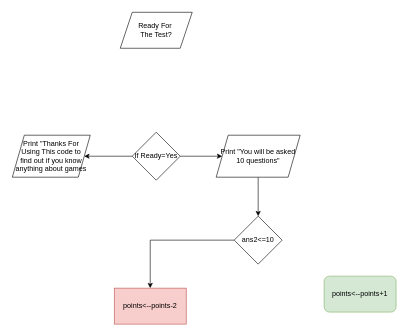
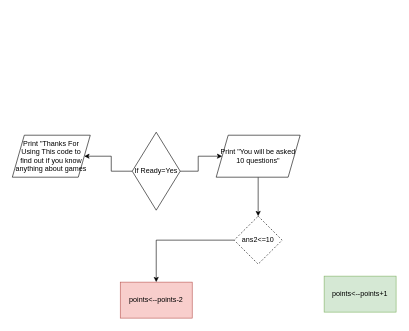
- <mxCell id="2" value="Ready For&amp;nbsp;&lt;br&gt;The Test?" style="shape=parallelogram;perimeter=parallelogramPerimeter;whiteSpace=wrap;html=1;fixedSize=1;" parent="1" vertex="1"><mxGeometry x="200" y="20" width="120" height="60" as="geometry" /></mxCell>
- <mxCell id="11" value="If Ready=Yes" style="rhombus;whiteSpace=wrap;html=1;" vertex="1" parent="1"><mxGeometry x="220" y="220" width="80" height="80" as="geometry" /></mxCell>
+ <mxCell id="11" value="If Ready=Yes" style="rhombus;whiteSpace=wrap;html=1;" vertex="1" parent="1"><mxGeometry x="220" y="220" width="80" height="130" as="geometry" /></mxCell>
- <mxCell id="6" value="ans2&amp;lt;=10" style="rhombus;whiteSpace=wrap;html=1;" vertex="1" parent="1"><mxGeometry x="390" y="360" width="80" height="80" as="geometry" /></mxCell>
+ <mxCell id="6" value="ans2&amp;lt;=10" style="rhombus;whiteSpace=wrap;html=1;dashed=1;" vertex="1" parent="1"><mxGeometry x="390" y="360" width="80" height="80" as="geometry" /></mxCell>
- <mxCell id="7" value="points&amp;lt;--points+1" style="whiteSpace=wrap;html=1;fillColor=#d5e8d4;strokeColor=#82b366;rounded=1;" vertex="1" parent="1"><mxGeometry x="540" y="460" width="120" height="60" as="geometry" /></mxCell>
+ <mxCell id="7" value="points&amp;lt;--points+1" style="whiteSpace=wrap;html=1;fillColor=#d5e8d4;strokeColor=#82b366;" vertex="1" parent="1"><mxGeometry x="540" y="460" width="120" height="60" as="geometry" /></mxCell>
- <mxCell id="8" value="points&amp;lt;--points-2" style="whiteSpace=wrap;html=1;fillColor=#f8cecc;strokeColor=#b85450;" vertex="1" parent="1"><mxGeometry x="190" y="480" width="120" height="60" as="geometry" /></mxCell>
+ <mxCell id="8" value="points&amp;lt;--points-2" style="whiteSpace=wrap;html=1;fillColor=#f8cecc;strokeColor=#b85450;" vertex="1" parent="1"><mxGeometry x="200" y="470" width="120" height="60" as="geometry" /></mxCell>
